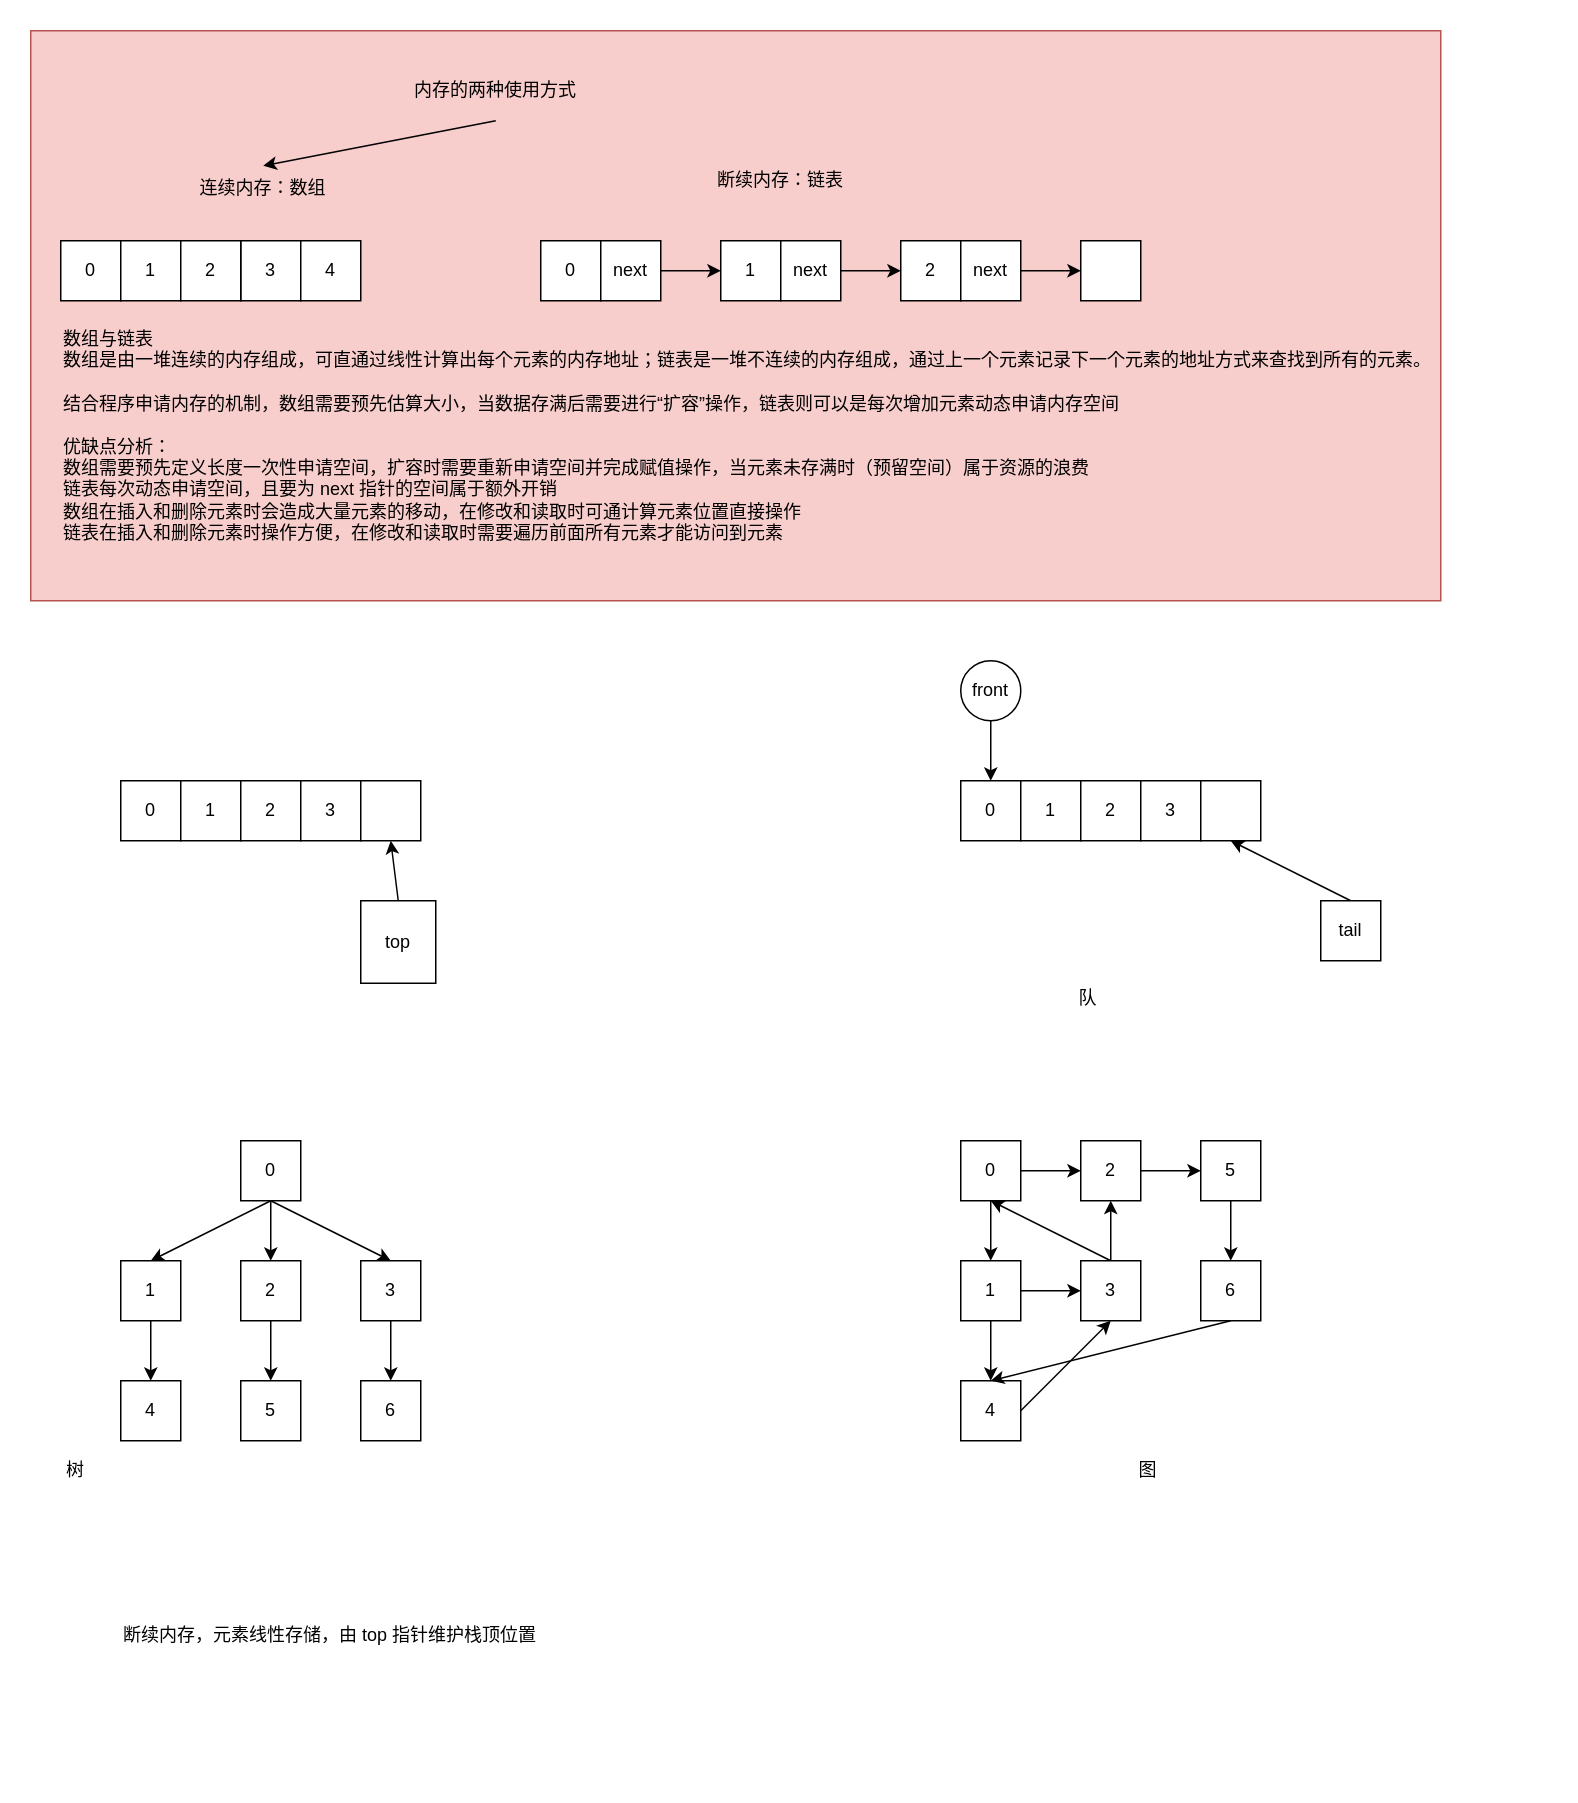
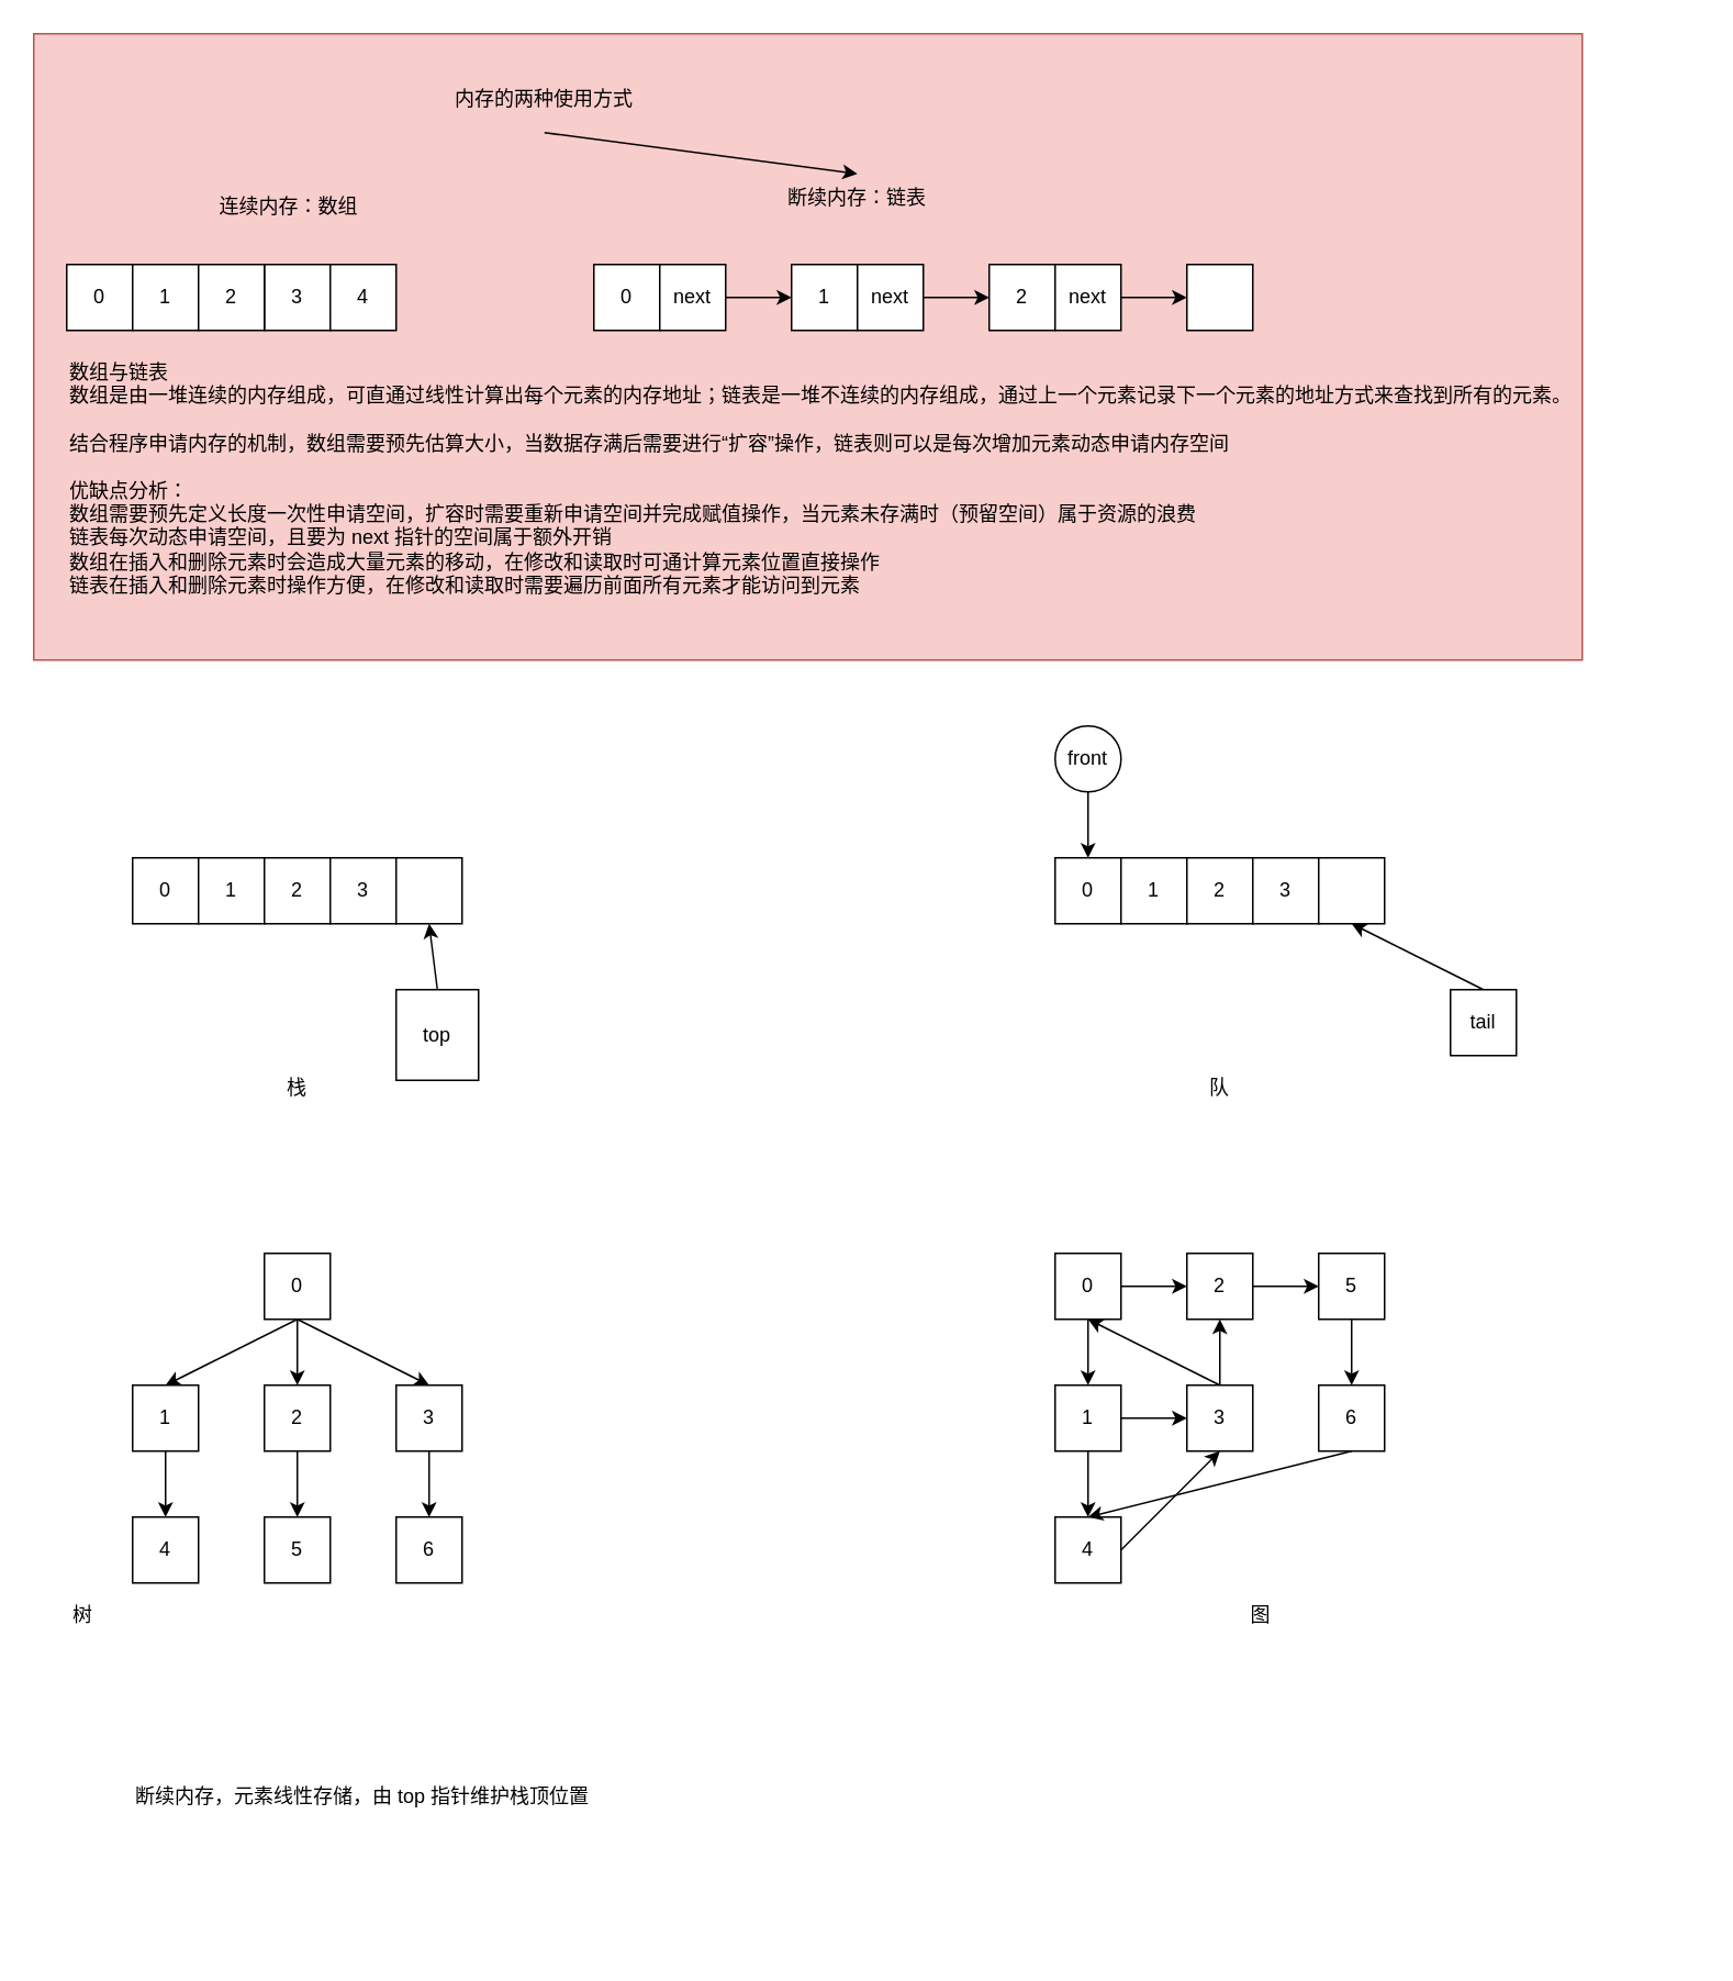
+ <mxCell id="18" style="edgeStyle=none;rounded=0;orthogonalLoop=1;jettySize=auto;html=1;exitX=0.5;exitY=1;exitDx=0;exitDy=0;entryX=0.5;entryY=0;entryDx=0;entryDy=0;" edge="1" parent="1" source="19" target="21"><mxGeometry relative="1" as="geometry" /></mxCell>
- <mxCell id="17" style="edgeStyle=none;rounded=0;orthogonalLoop=1;jettySize=auto;html=1;exitX=0.5;exitY=1;exitDx=0;exitDy=0;entryX=0.5;entryY=0;entryDx=0;entryDy=0;" edge="1" parent="1" source="19" target="20"><mxGeometry relative="1" as="geometry" /></mxCell>
+ <mxCell id="70" value="栈" style="text;html=1;strokeColor=none;fillColor=none;align=center;verticalAlign=middle;whiteSpace=wrap;rounded=0;" vertex="1" parent="1"><mxGeometry x="160" y="650" width="40" height="20" as="geometry" /></mxCell>
- <mxCell id="71" value="队" style="text;html=1;strokeColor=none;fillColor=none;align=center;verticalAlign=middle;whiteSpace=wrap;rounded=0;" vertex="1" parent="1"><mxGeometry x="705" y="655" width="40" height="20" as="geometry" /></mxCell>
+ <mxCell id="71" value="队" style="text;html=1;strokeColor=none;fillColor=none;align=center;verticalAlign=middle;whiteSpace=wrap;rounded=0;" vertex="1" parent="1"><mxGeometry x="720" y="650" width="40" height="20" as="geometry" /></mxCell>
